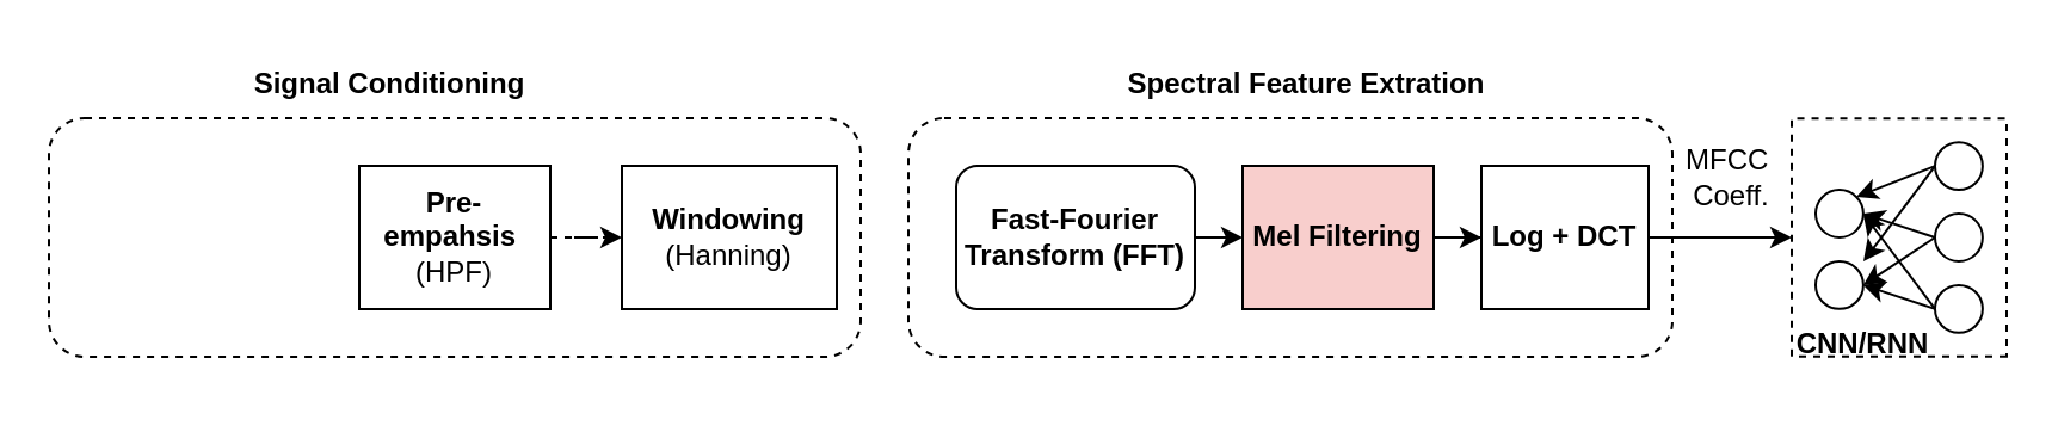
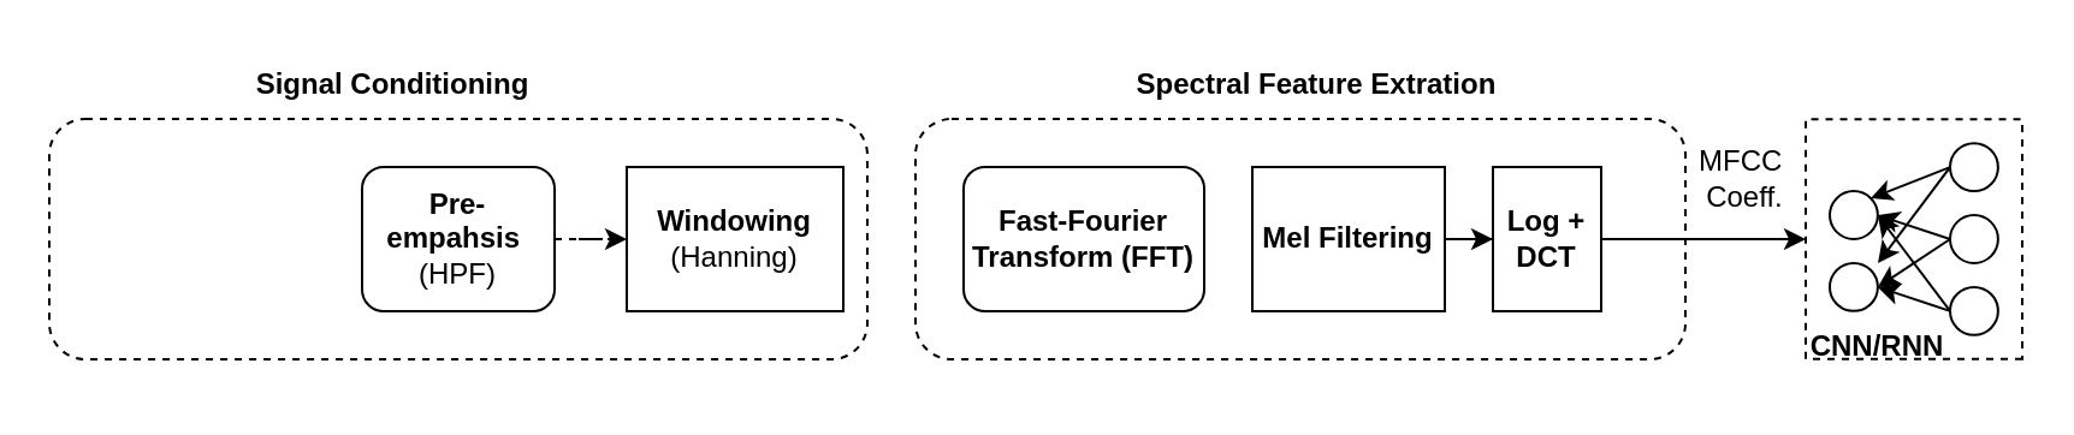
- <mxCell id="13" value="&lt;b&gt;Pre-empahsis&amp;nbsp;&lt;br&gt;&lt;/b&gt;&lt;div&gt;(HPF)&lt;/div&gt;" style="rounded=0;whiteSpace=wrap;html=1;" parent="1" vertex="1"><mxGeometry x="150" y="69" width="80" height="60" as="geometry" /></mxCell>
+ <mxCell id="13" value="&lt;b&gt;Pre-empahsis&amp;nbsp;&lt;br&gt;&lt;/b&gt;&lt;div&gt;(HPF)&lt;/div&gt;" style="whiteSpace=wrap;html=1;rounded=1;" parent="1" vertex="1"><mxGeometry x="150" y="69" width="80" height="60" as="geometry" /></mxCell>
- <mxCell id="5" style="edgeStyle=orthogonalEdgeStyle;rounded=0;orthogonalLoop=1;jettySize=auto;html=1;exitX=1;exitY=0.5;exitDx=0;exitDy=0;entryX=0;entryY=0.5;entryDx=0;entryDy=0;" parent="1" source="6" target="8" edge="1"><mxGeometry relative="1" as="geometry" /></mxCell>
- <mxCell id="8" value="&lt;b&gt;Mel Filtering&lt;/b&gt;" style="rounded=0;whiteSpace=wrap;html=1;fillColor=#f8cecc;" parent="1" vertex="1"><mxGeometry x="520" y="69" width="80" height="60" as="geometry" /></mxCell>
+ <mxCell id="8" value="&lt;b&gt;Mel Filtering&lt;/b&gt;" style="rounded=0;whiteSpace=wrap;html=1;" parent="1" vertex="1"><mxGeometry x="520" y="69" width="80" height="60" as="geometry" /></mxCell>
- <mxCell id="10" value="&lt;b&gt;Log + DCT&lt;/b&gt;" style="rounded=0;whiteSpace=wrap;html=1;" parent="1" vertex="1"><mxGeometry x="620" y="69" width="70" height="60" as="geometry" /></mxCell>
+ <mxCell id="10" value="&lt;b&gt;Log + DCT&lt;/b&gt;" style="rounded=0;whiteSpace=wrap;html=1;" parent="1" vertex="1"><mxGeometry x="620" y="69" width="45" height="60" as="geometry" /></mxCell>
